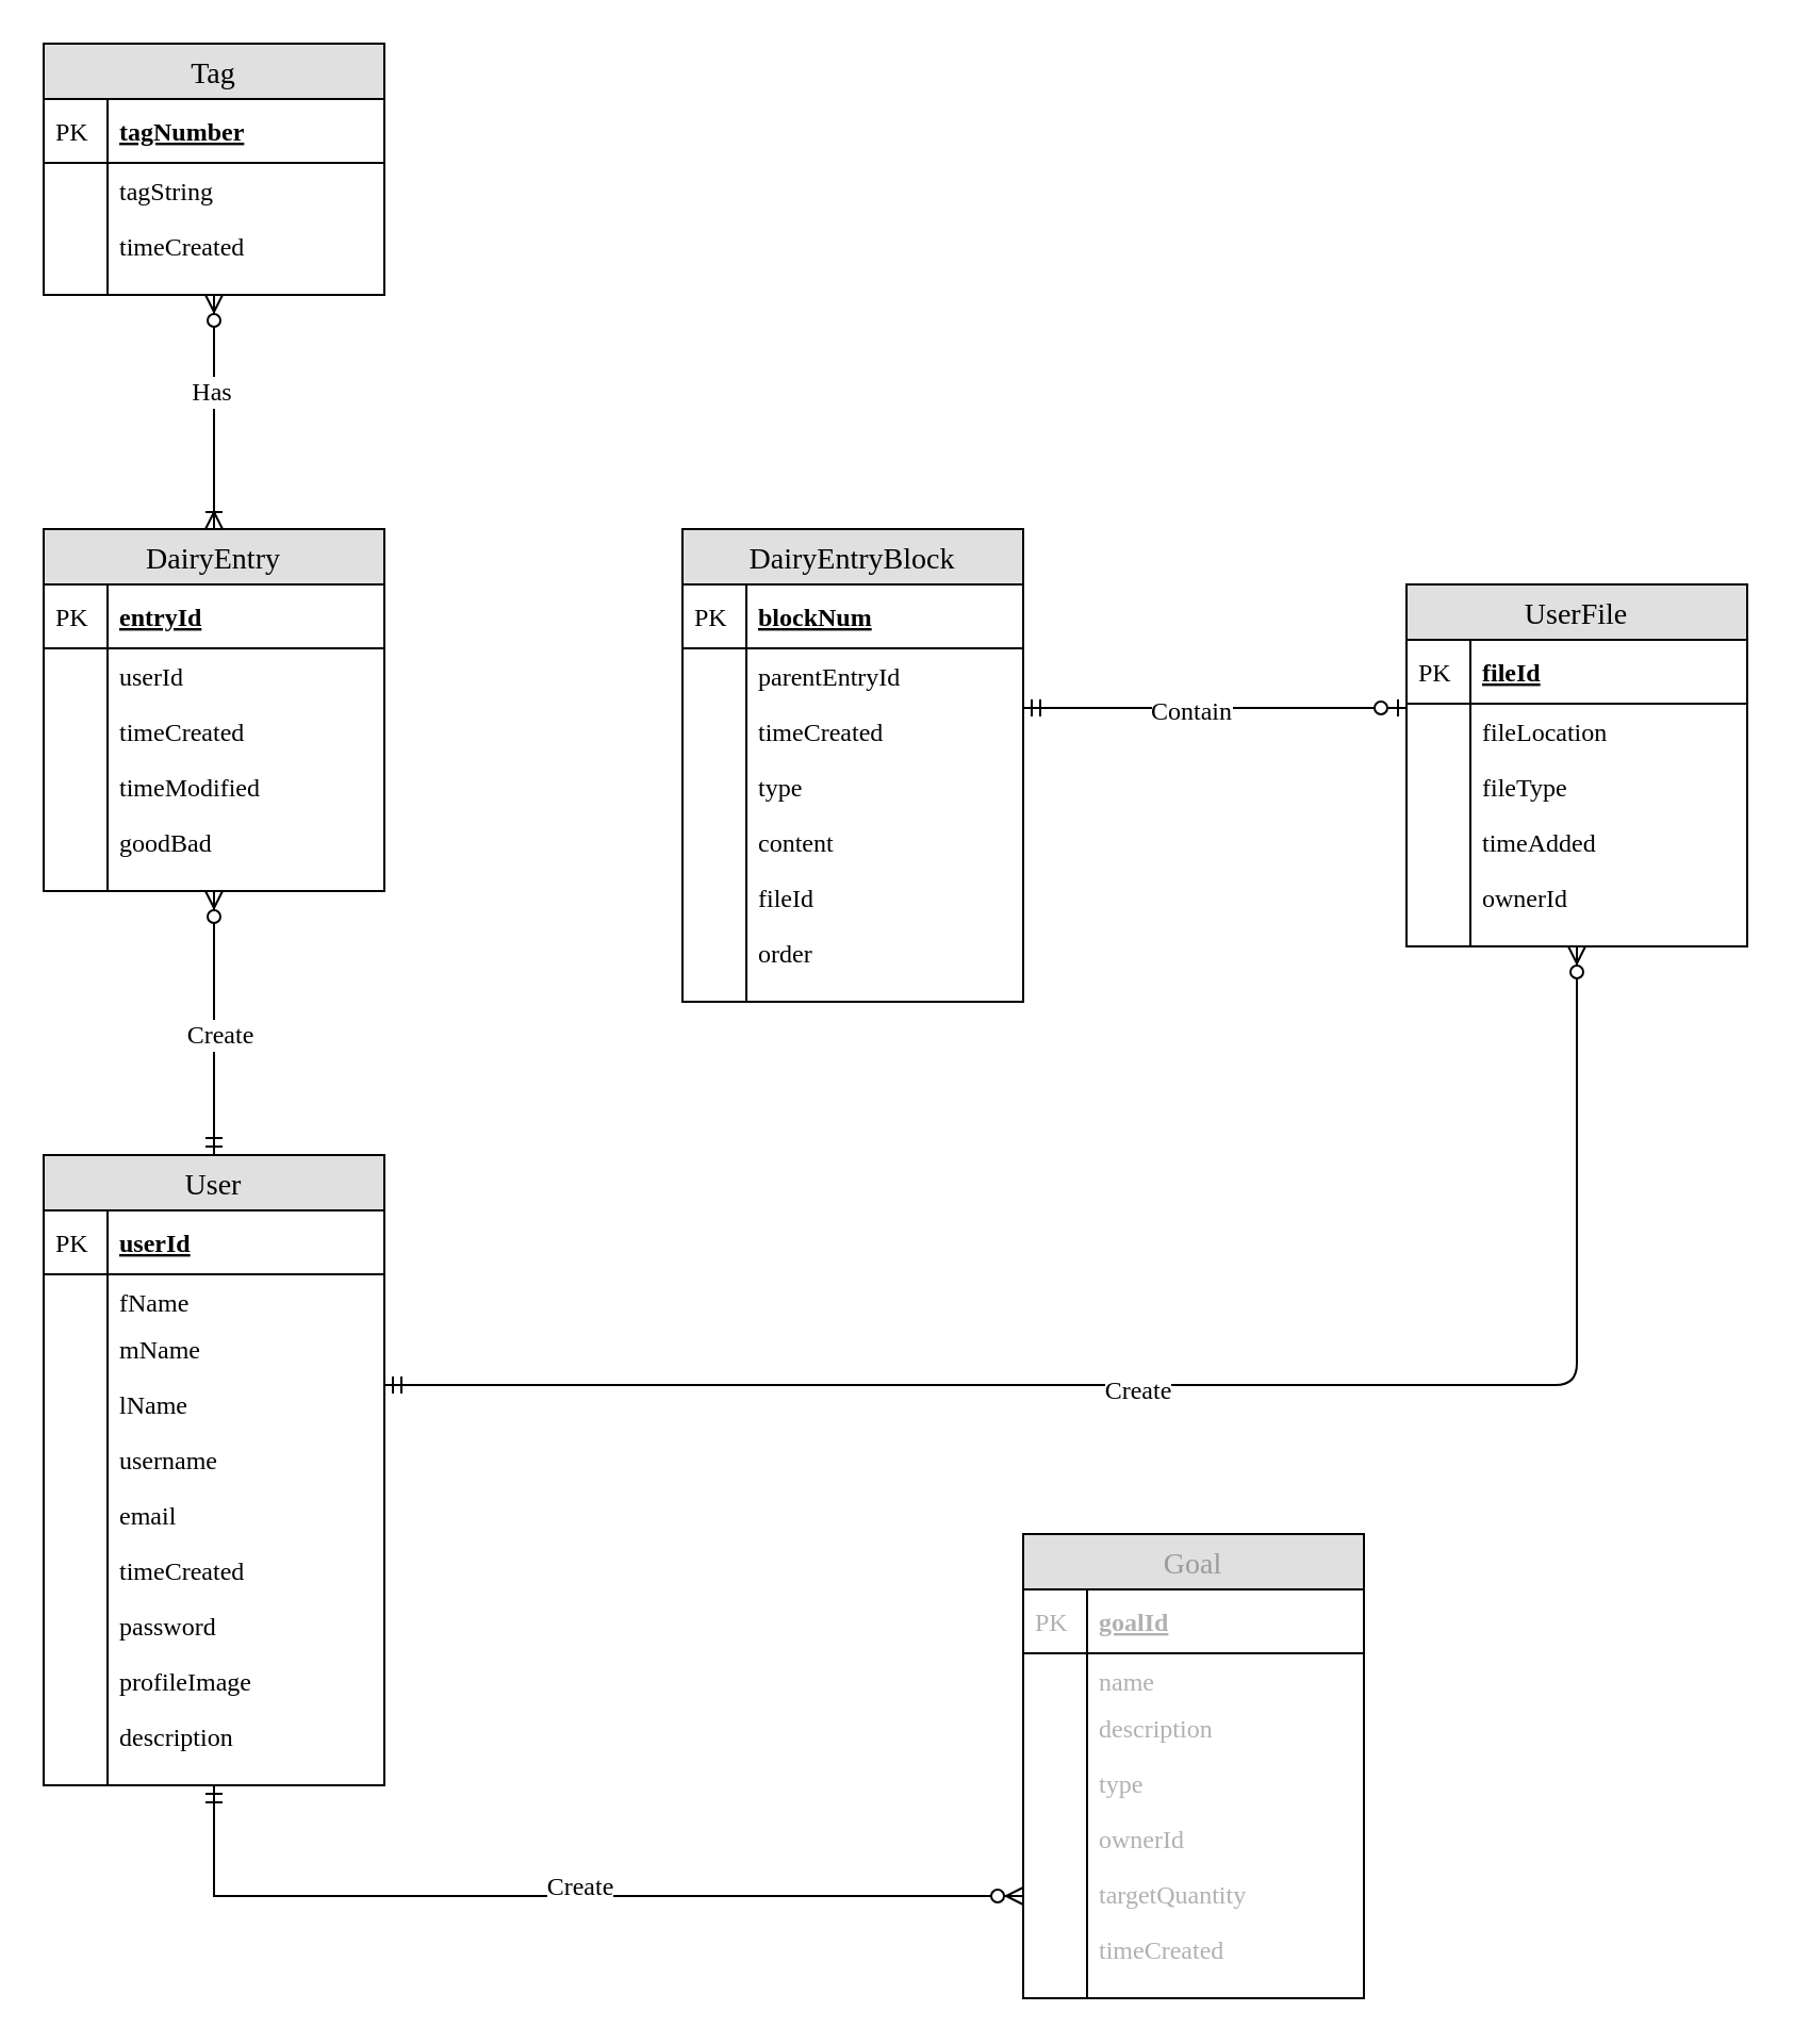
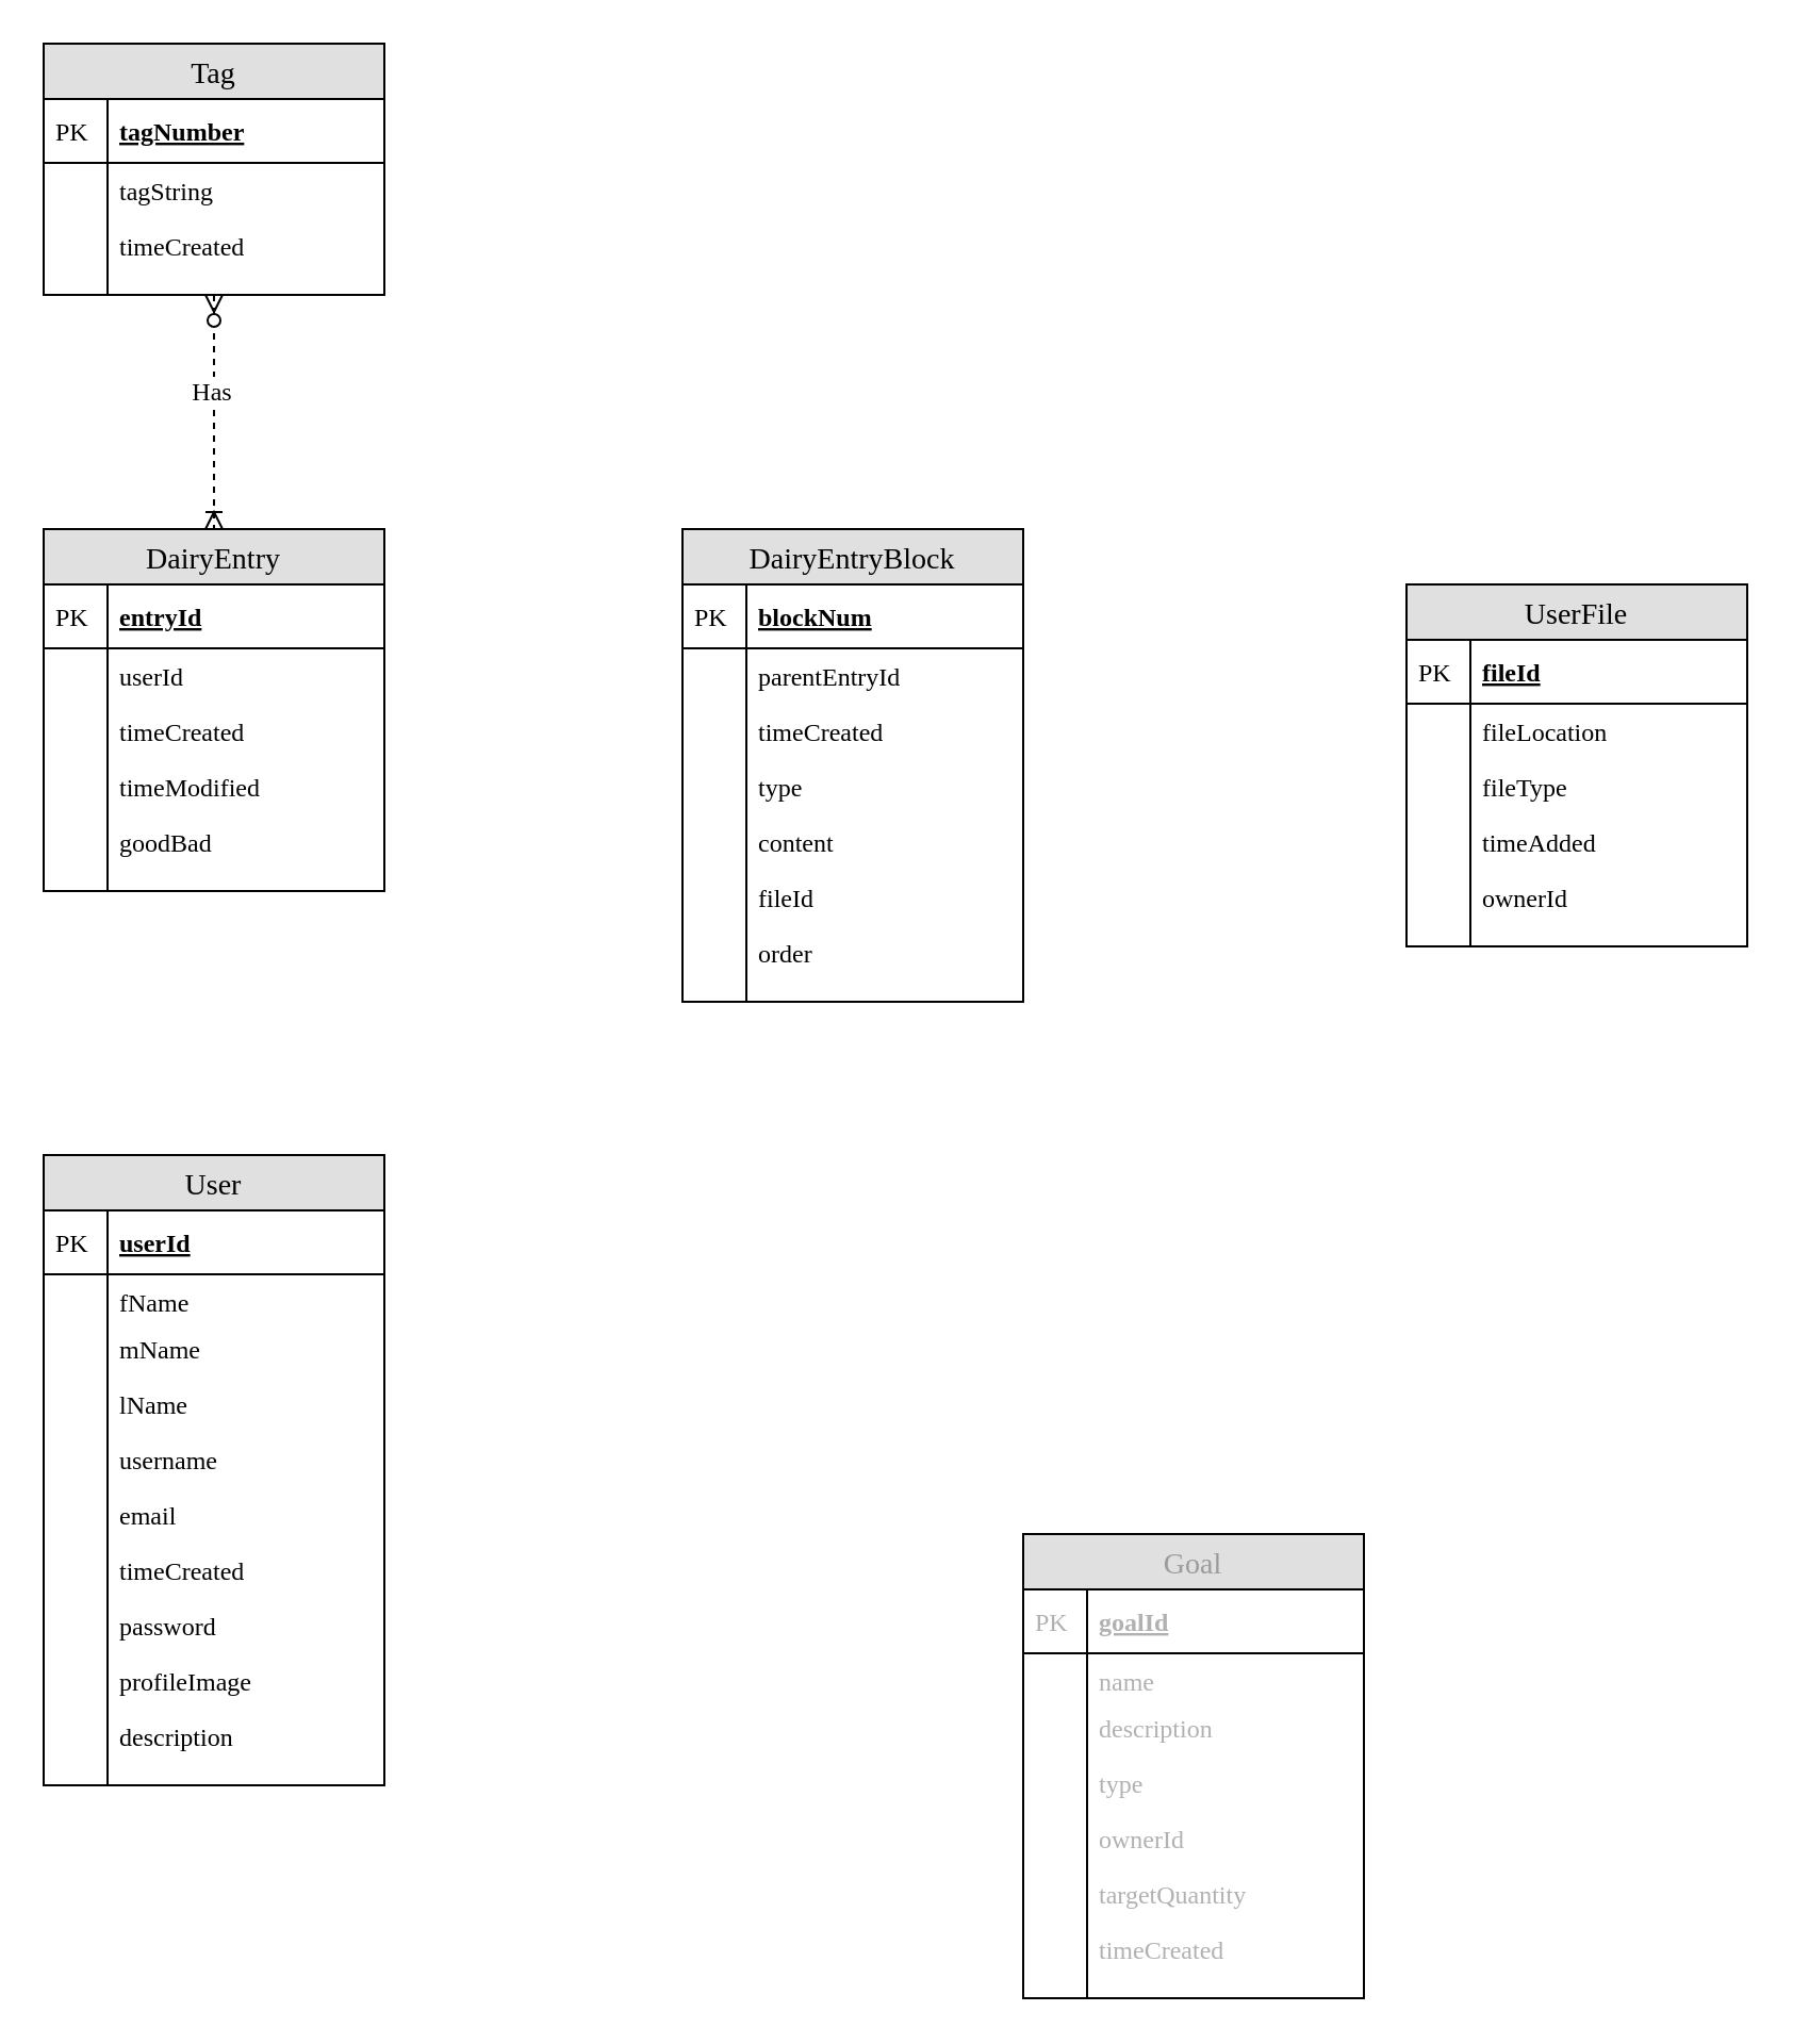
- <mxCell id="83" style="edgeStyle=orthogonalEdgeStyle;rounded=1;orthogonalLoop=1;jettySize=auto;html=1;startArrow=ERzeroToMany;startFill=1;endArrow=ERoneToMany;endFill=0;fontFamily=Roboto Mono;" parent="1" source="74" target="19" edge="1"><mxGeometry relative="1" as="geometry"><mxPoint x="214.83" y="189.66" as="sourcePoint" /><mxPoint x="74.83" y="189.66" as="targetPoint" /><Array as="points" /></mxGeometry></mxCell>
+ <mxCell id="83" style="edgeStyle=orthogonalEdgeStyle;rounded=1;orthogonalLoop=1;jettySize=auto;html=1;startArrow=ERzeroToMany;startFill=1;endArrow=ERoneToMany;endFill=0;fontFamily=Roboto Mono;dashed=1;" parent="1" source="74" target="19" edge="1"><mxGeometry relative="1" as="geometry"><mxPoint x="214.83" y="189.66" as="sourcePoint" /><mxPoint x="74.83" y="189.66" as="targetPoint" /><Array as="points" /></mxGeometry></mxCell>
- <mxCell id="72" style="edgeStyle=orthogonalEdgeStyle;rounded=1;orthogonalLoop=1;jettySize=auto;html=1;startArrow=ERzeroToOne;startFill=1;endArrow=ERmandOne;endFill=0;fontFamily=Roboto Mono;" parent="1" source="59" target="2" edge="1"><mxGeometry relative="1" as="geometry"><mxPoint x="520.14" y="561.656" as="sourcePoint" /><mxPoint x="380.14" y="561.656" as="targetPoint" /><Array as="points"><mxPoint x="560" y="332" /><mxPoint x="560" y="332" /></Array></mxGeometry></mxCell>
- <mxCell id="73" value="Contain" style="text;html=1;align=center;verticalAlign=middle;resizable=0;points=[];labelBackgroundColor=#ffffff;fontFamily=Roboto Mono;" parent="72" vertex="1" connectable="0"><mxGeometry x="0.131" y="1" relative="1" as="geometry"><mxPoint as="offset" /></mxGeometry></mxCell>
- <mxCell id="32" style="edgeStyle=orthogonalEdgeStyle;rounded=1;orthogonalLoop=1;jettySize=auto;html=1;endArrow=ERmandOne;endFill=0;startArrow=ERzeroToMany;startFill=1;fontFamily=Roboto Mono;" parent="1" source="19" target="36" edge="1"><mxGeometry relative="1" as="geometry" /></mxCell>
- <mxCell id="33" value="Create" style="text;html=1;align=center;verticalAlign=middle;resizable=0;points=[];labelBackgroundColor=#ffffff;fontFamily=Roboto Mono;" parent="32" vertex="1" connectable="0"><mxGeometry x="0.078" y="2" relative="1" as="geometry"><mxPoint as="offset" /></mxGeometry></mxCell>
- <mxCell id="85" style="edgeStyle=orthogonalEdgeStyle;rounded=1;orthogonalLoop=1;jettySize=auto;html=1;endArrow=ERmandOne;endFill=0;startArrow=ERzeroToMany;startFill=1;fontFamily=Roboto Mono;" parent="1" source="59" target="36" edge="1"><mxGeometry relative="1" as="geometry"><mxPoint x="690" y="290" as="sourcePoint" /><mxPoint x="330" y="784" as="targetPoint" /><Array as="points"><mxPoint x="740" y="650" /></Array></mxGeometry></mxCell>
- <mxCell id="86" value="Create" style="text;html=1;align=center;verticalAlign=middle;resizable=0;points=[];labelBackgroundColor=#ffffff;fontFamily=Roboto Mono;" parent="85" vertex="1" connectable="0"><mxGeometry x="0.078" y="2" relative="1" as="geometry"><mxPoint as="offset" /></mxGeometry></mxCell>
- <mxCell id="34" style="edgeStyle=orthogonalEdgeStyle;rounded=0;orthogonalLoop=1;jettySize=auto;html=1;fontFamily=Roboto Mono;endArrow=ERzeroToMany;endFill=1;startArrow=ERmandOne;startFill=0;textOpacity=30;" edge="1" parent="1" source="36" target="87"><mxGeometry relative="1" as="geometry"><Array as="points"><mxPoint x="100" y="890" /></Array></mxGeometry></mxCell>
- <mxCell id="35" value="Create" style="text;html=1;align=center;verticalAlign=middle;resizable=0;points=[];labelBackgroundColor=#ffffff;fontFamily=Roboto Mono;" vertex="1" connectable="0" parent="34"><mxGeometry x="0.032" y="5" relative="1" as="geometry"><mxPoint as="offset" /></mxGeometry></mxCell>
